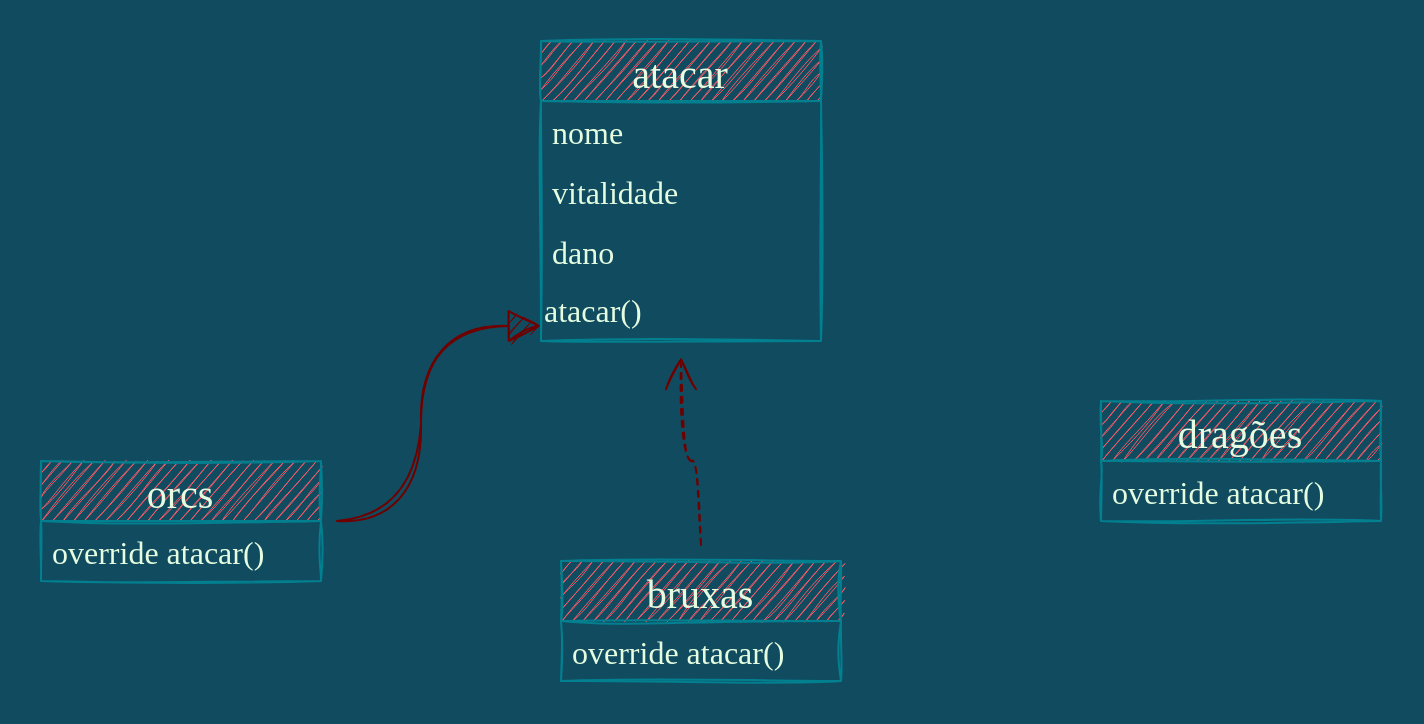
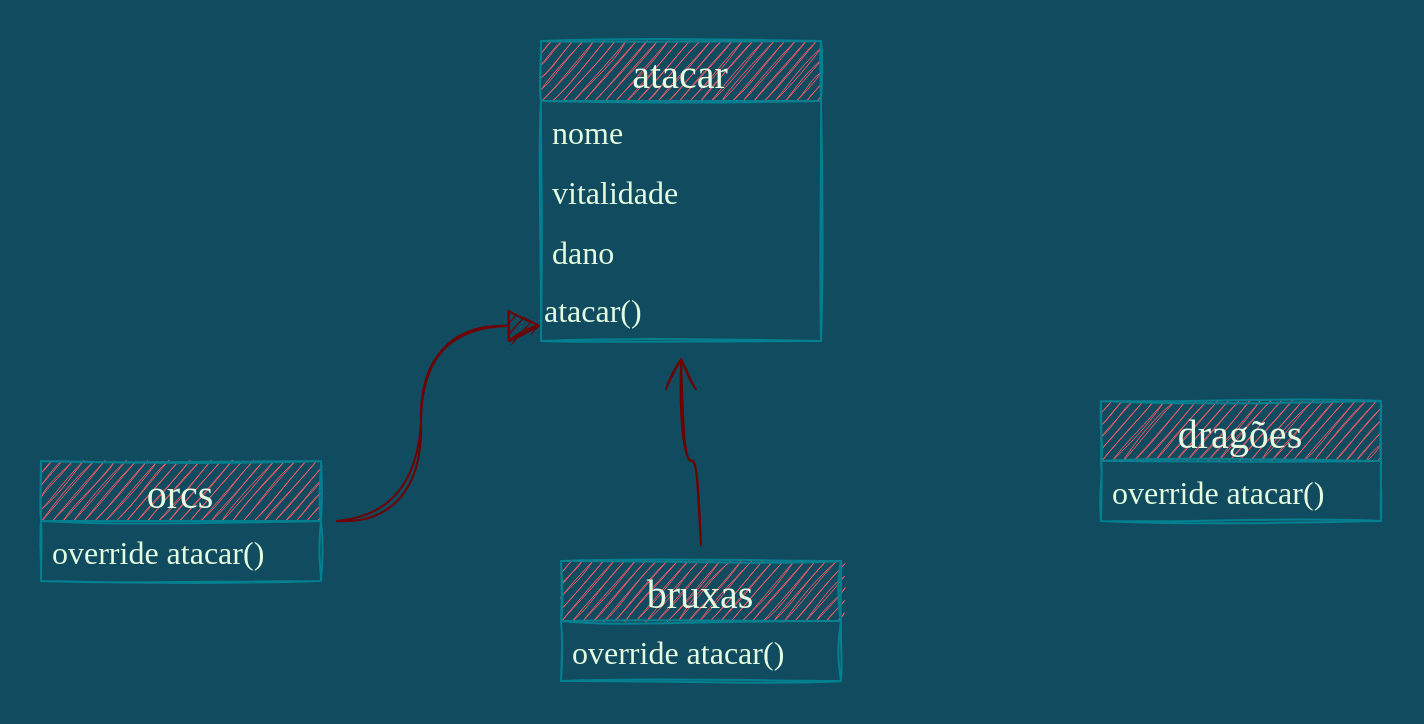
- <mxCell id="5" style="edgeStyle=orthogonalEdgeStyle;curved=1;rounded=0;sketch=1;hachureGap=4;orthogonalLoop=1;jettySize=auto;html=1;strokeColor=#6F0000;fontFamily=Architects Daughter;fontSource=https%3A%2F%2Ffonts.googleapis.com%2Fcss%3Ffamily%3DArchitects%2BDaughter;fontSize=20;fontColor=#E4FDE1;endArrow=open;startSize=14;endSize=14;sourcePerimeterSpacing=8;targetPerimeterSpacing=8;fillColor=#a20025;dashed=1;" edge="1" parent="1" source="6" target="12"><mxGeometry relative="1" as="geometry" /></mxCell>
+ <mxCell id="5" style="edgeStyle=orthogonalEdgeStyle;curved=1;rounded=0;sketch=1;hachureGap=4;orthogonalLoop=1;jettySize=auto;html=1;strokeColor=#6F0000;fontFamily=Architects Daughter;fontSource=https%3A%2F%2Ffonts.googleapis.com%2Fcss%3Ffamily%3DArchitects%2BDaughter;fontSize=20;fontColor=#E4FDE1;endArrow=open;startSize=14;endSize=14;sourcePerimeterSpacing=8;targetPerimeterSpacing=8;fillColor=#a20025;" edge="1" parent="1" source="6" target="12"><mxGeometry relative="1" as="geometry" /></mxCell>
